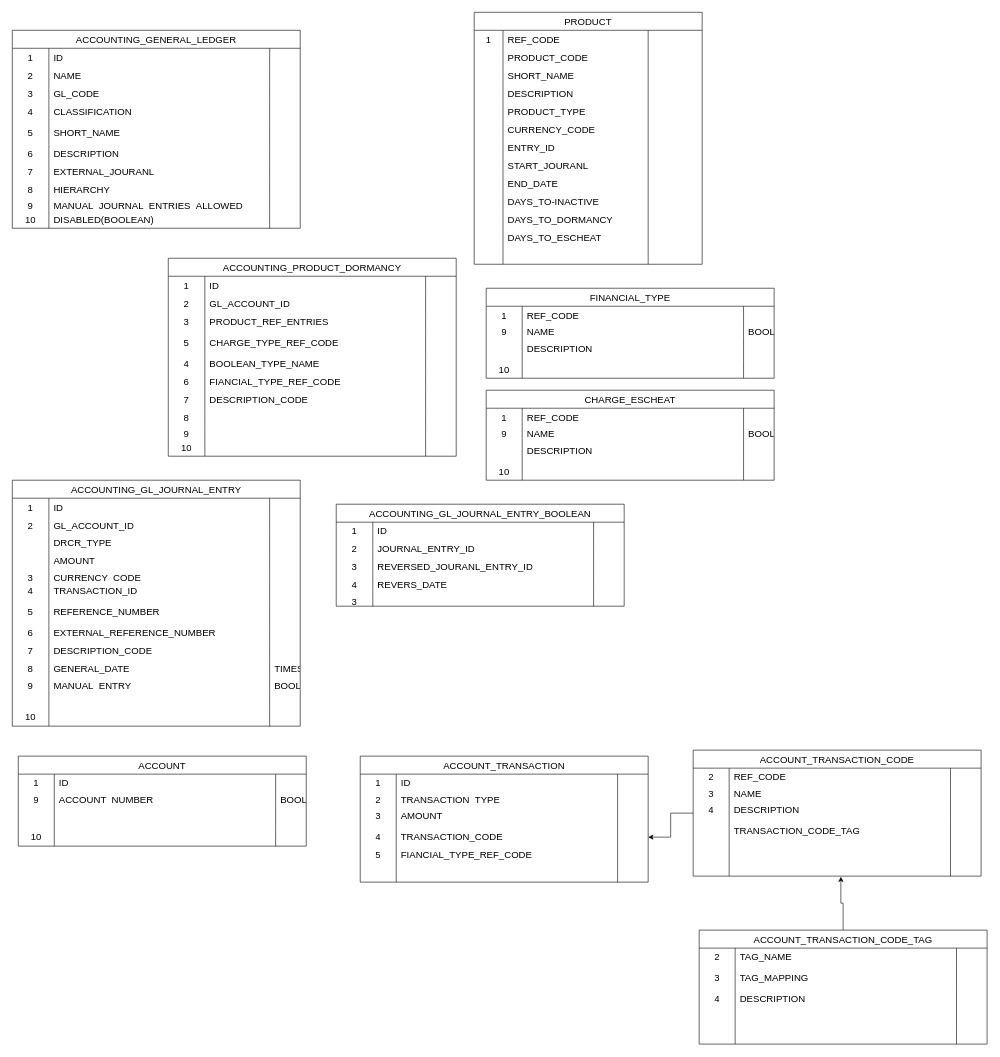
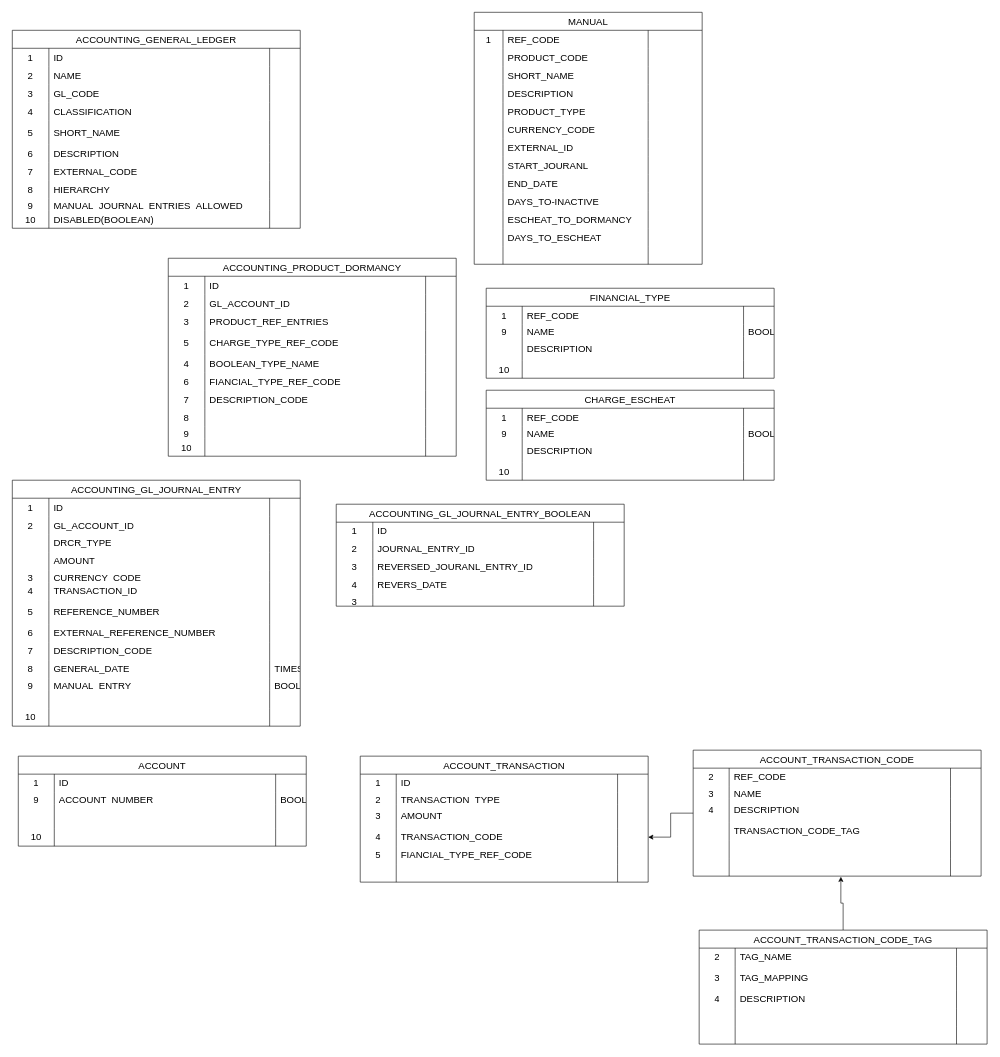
- <mxCell id="43" value="PRODUCT" style="shape=table;startSize=30;container=1;collapsible=0;childLayout=tableLayout;fixedRows=1;rowLines=0;fontStyle=0;strokeColor=default;fontSize=16;" parent="1" vertex="1"><mxGeometry x="790" y="20" width="380" height="420" as="geometry" /></mxCell>
+ <mxCell id="43" value="MANUAL" style="shape=table;startSize=30;container=1;collapsible=0;childLayout=tableLayout;fixedRows=1;rowLines=0;fontStyle=0;strokeColor=default;fontSize=16;" parent="1" vertex="1"><mxGeometry x="790" y="20" width="380" height="420" as="geometry" /></mxCell>
- <mxCell id="70" value="ENTRY_ID" style="shape=partialRectangle;html=1;whiteSpace=wrap;connectable=0;fillColor=none;top=0;left=0;bottom=0;right=0;align=left;spacingLeft=6;overflow=hidden;strokeColor=inherit;fontSize=16;" parent="68" vertex="1"><mxGeometry x="48" width="242" height="30" as="geometry"><mxRectangle width="242" height="30" as="alternateBounds" /></mxGeometry></mxCell>
+ <mxCell id="70" value="EXTERNAL_ID" style="shape=partialRectangle;html=1;whiteSpace=wrap;connectable=0;fillColor=none;top=0;left=0;bottom=0;right=0;align=left;spacingLeft=6;overflow=hidden;strokeColor=inherit;fontSize=16;" parent="68" vertex="1"><mxGeometry x="48" width="242" height="30" as="geometry"><mxRectangle width="242" height="30" as="alternateBounds" /></mxGeometry></mxCell>
- <mxCell id="29" value="EXTERNAL_JOURANL" style="shape=partialRectangle;html=1;whiteSpace=wrap;connectable=0;fillColor=none;top=0;left=0;bottom=0;right=0;align=left;spacingLeft=6;overflow=hidden;strokeColor=inherit;fontSize=16;" parent="27" vertex="1"><mxGeometry x="61" width="368" height="30" as="geometry"><mxRectangle width="368" height="30" as="alternateBounds" /></mxGeometry></mxCell>
+ <mxCell id="29" value="EXTERNAL_CODE" style="shape=partialRectangle;html=1;whiteSpace=wrap;connectable=0;fillColor=none;top=0;left=0;bottom=0;right=0;align=left;spacingLeft=6;overflow=hidden;strokeColor=inherit;fontSize=16;" parent="27" vertex="1"><mxGeometry x="61" width="368" height="30" as="geometry"><mxRectangle width="368" height="30" as="alternateBounds" /></mxGeometry></mxCell>
- <mxCell id="86" value="DAYS_TO_DORMANCY" style="shape=partialRectangle;html=1;whiteSpace=wrap;connectable=0;fillColor=none;top=0;left=0;bottom=0;right=0;align=left;spacingLeft=6;overflow=hidden;strokeColor=inherit;fontSize=16;" parent="84" vertex="1"><mxGeometry x="48" width="242" height="30" as="geometry"><mxRectangle width="242" height="30" as="alternateBounds" /></mxGeometry></mxCell>
+ <mxCell id="86" value="ESCHEAT_TO_DORMANCY" style="shape=partialRectangle;html=1;whiteSpace=wrap;connectable=0;fillColor=none;top=0;left=0;bottom=0;right=0;align=left;spacingLeft=6;overflow=hidden;strokeColor=inherit;fontSize=16;" parent="84" vertex="1"><mxGeometry x="48" width="242" height="30" as="geometry"><mxRectangle width="242" height="30" as="alternateBounds" /></mxGeometry></mxCell>
